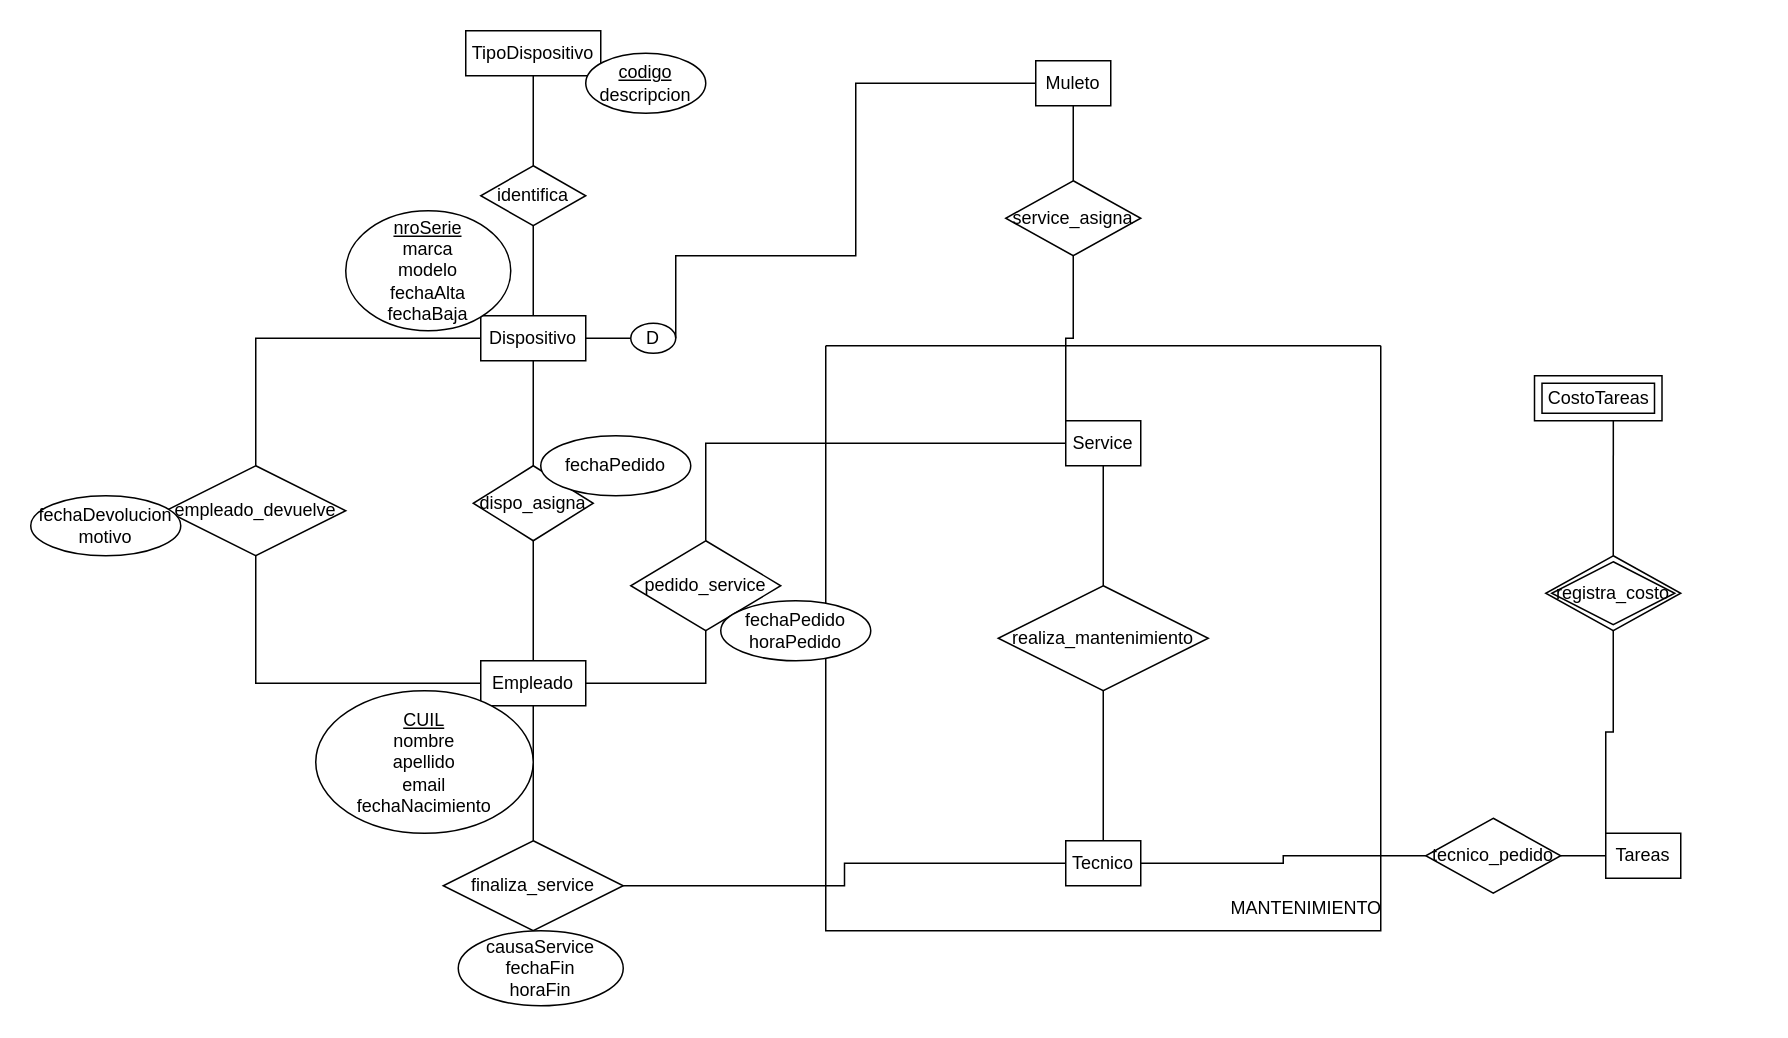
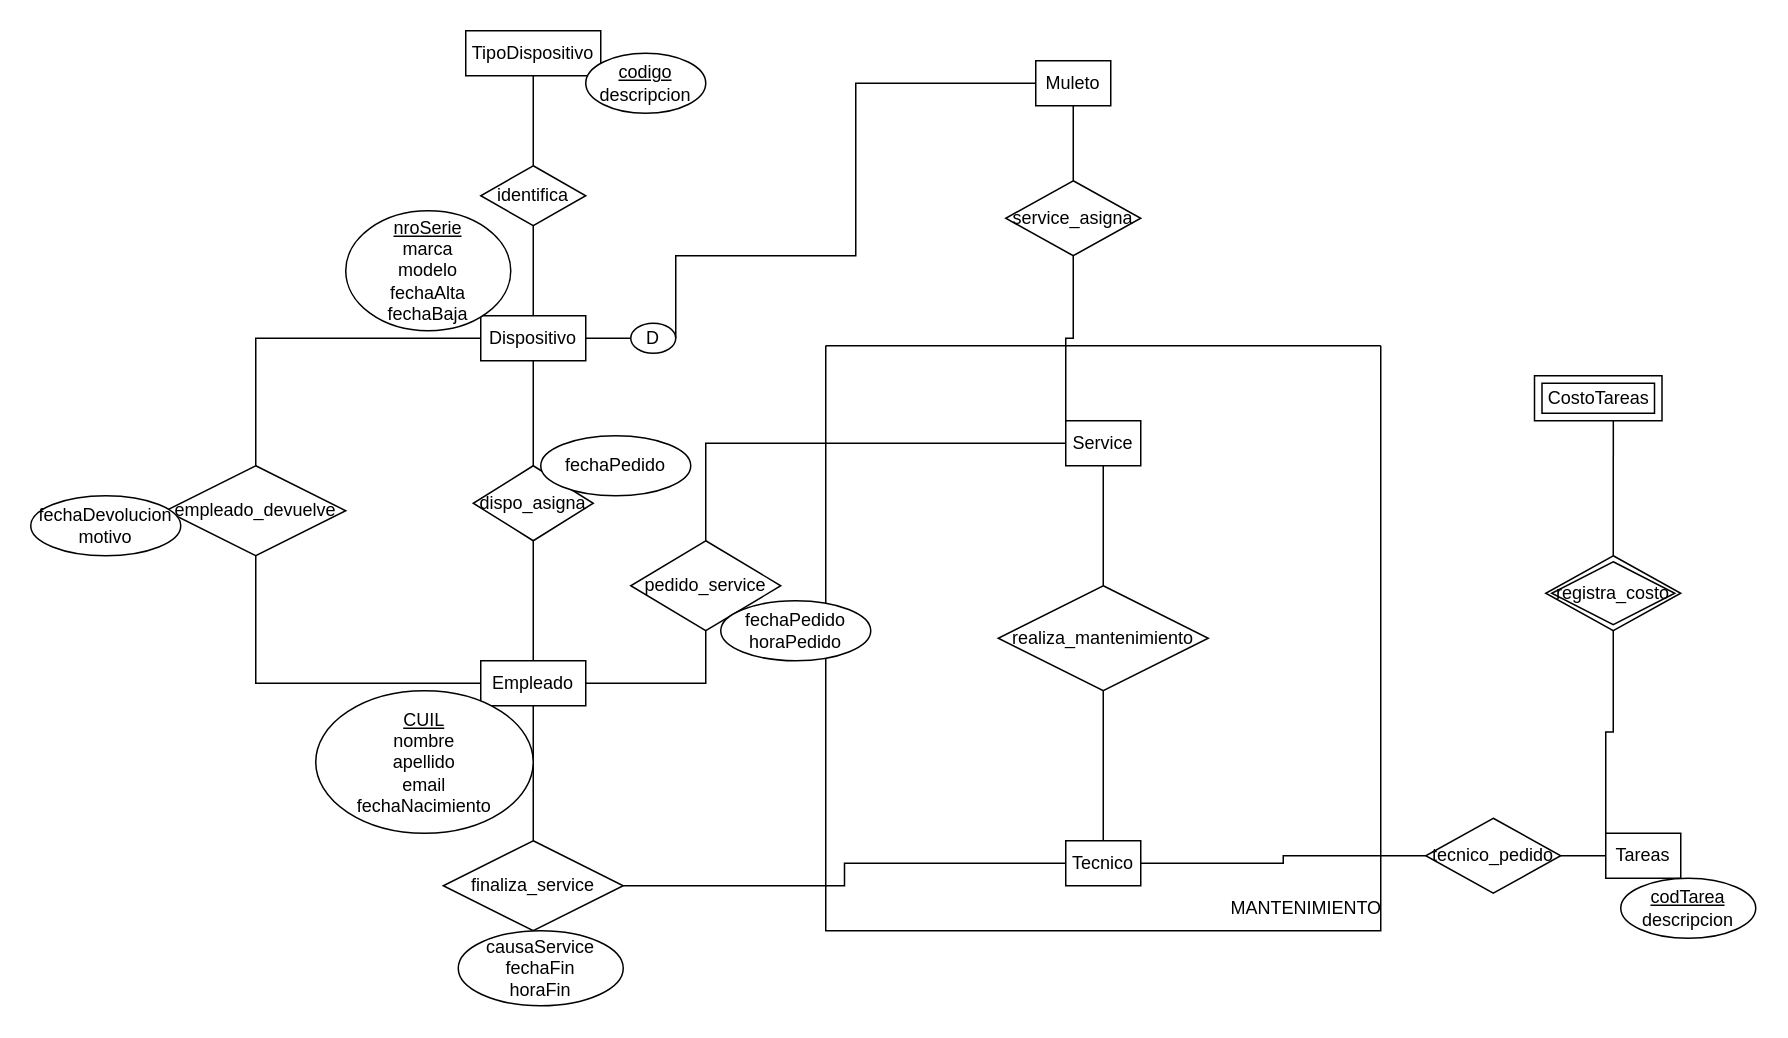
+ <mxCell id="49" value="&lt;u&gt;codTarea&lt;/u&gt;&lt;br&gt;descripcion" style="ellipse;whiteSpace=wrap;html=1;align=center;" vertex="1" parent="1"><mxGeometry x="1080" y="585" width="90" height="40" as="geometry" /></mxCell>
